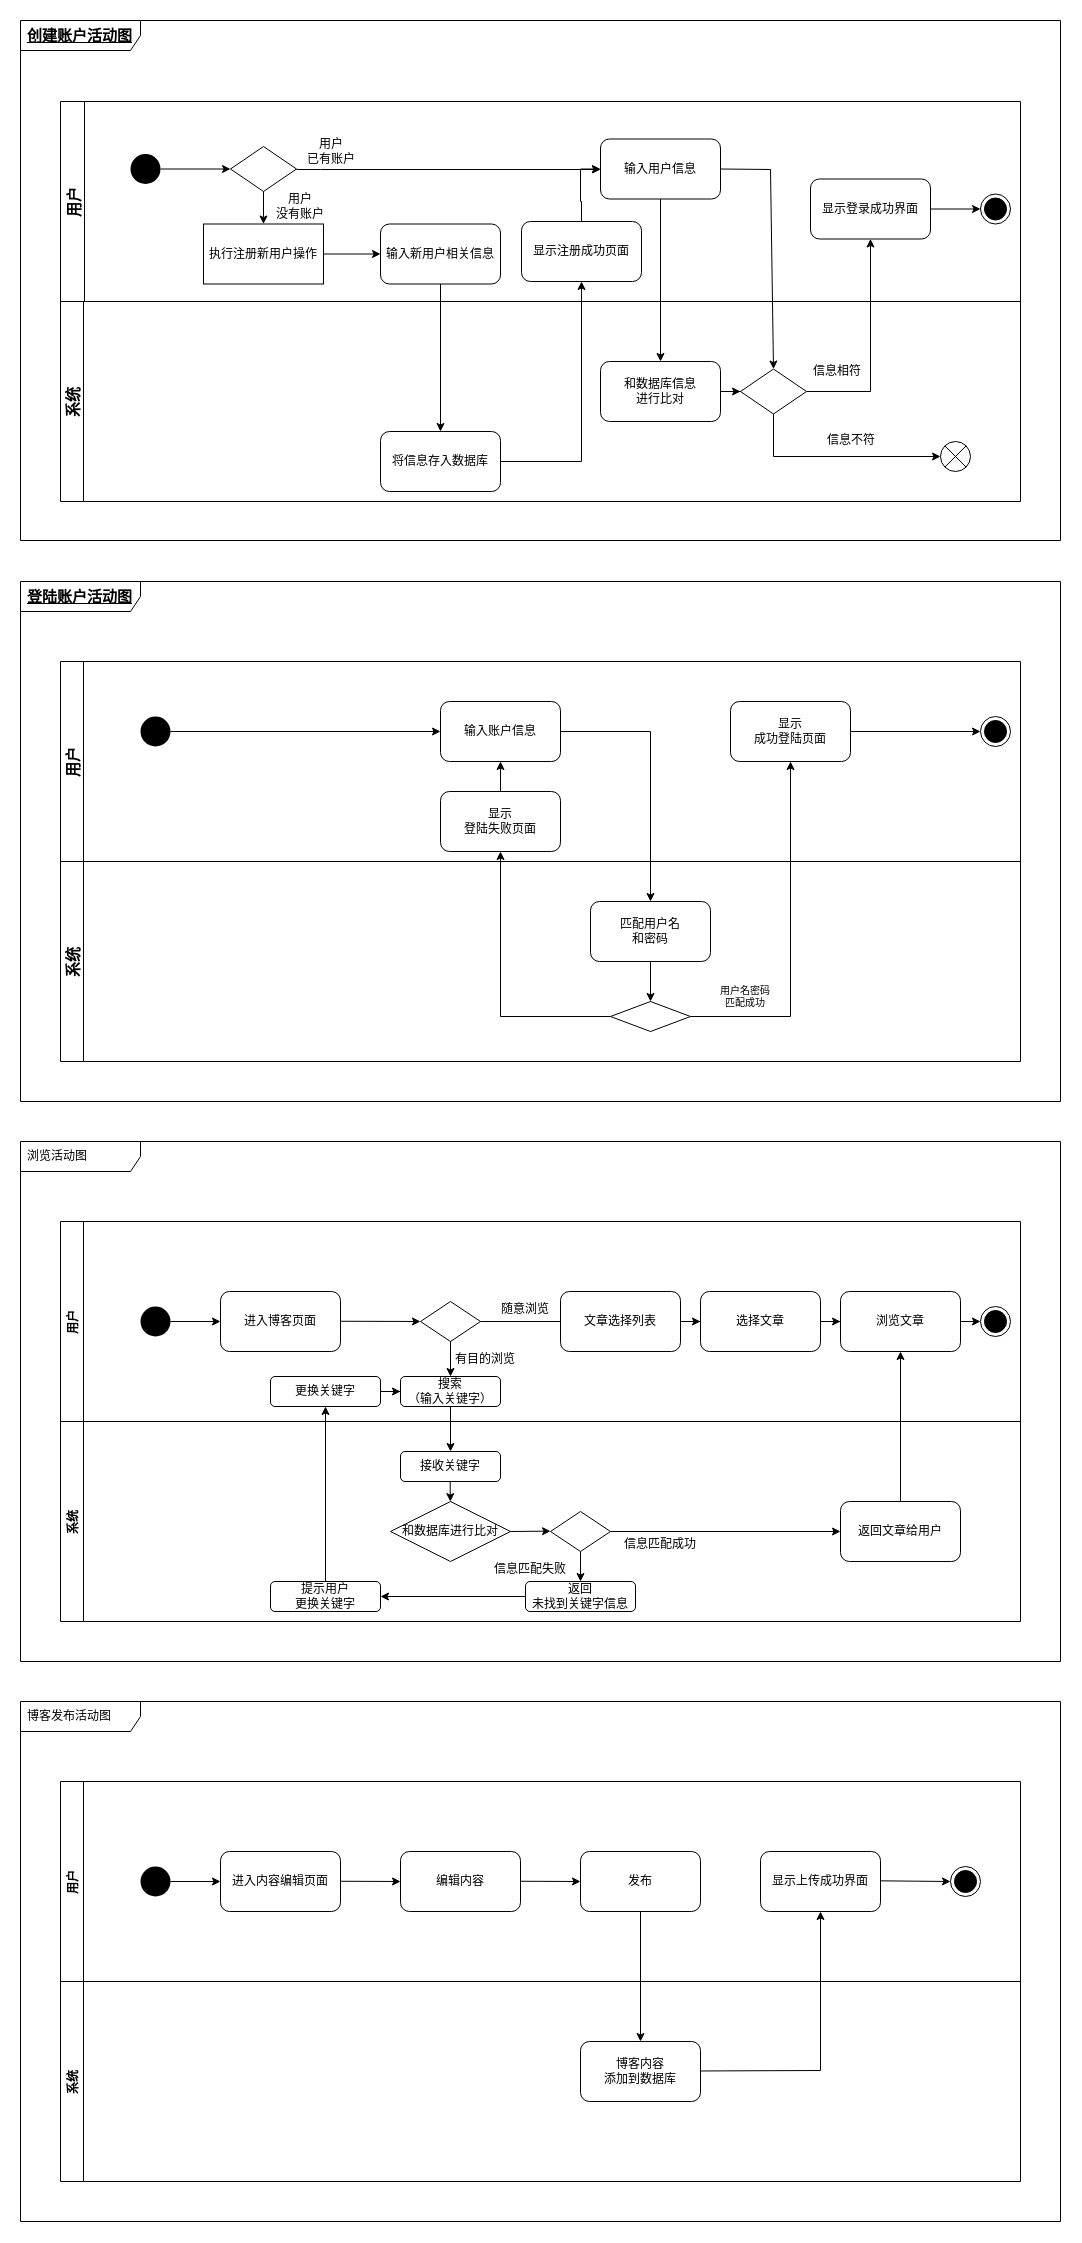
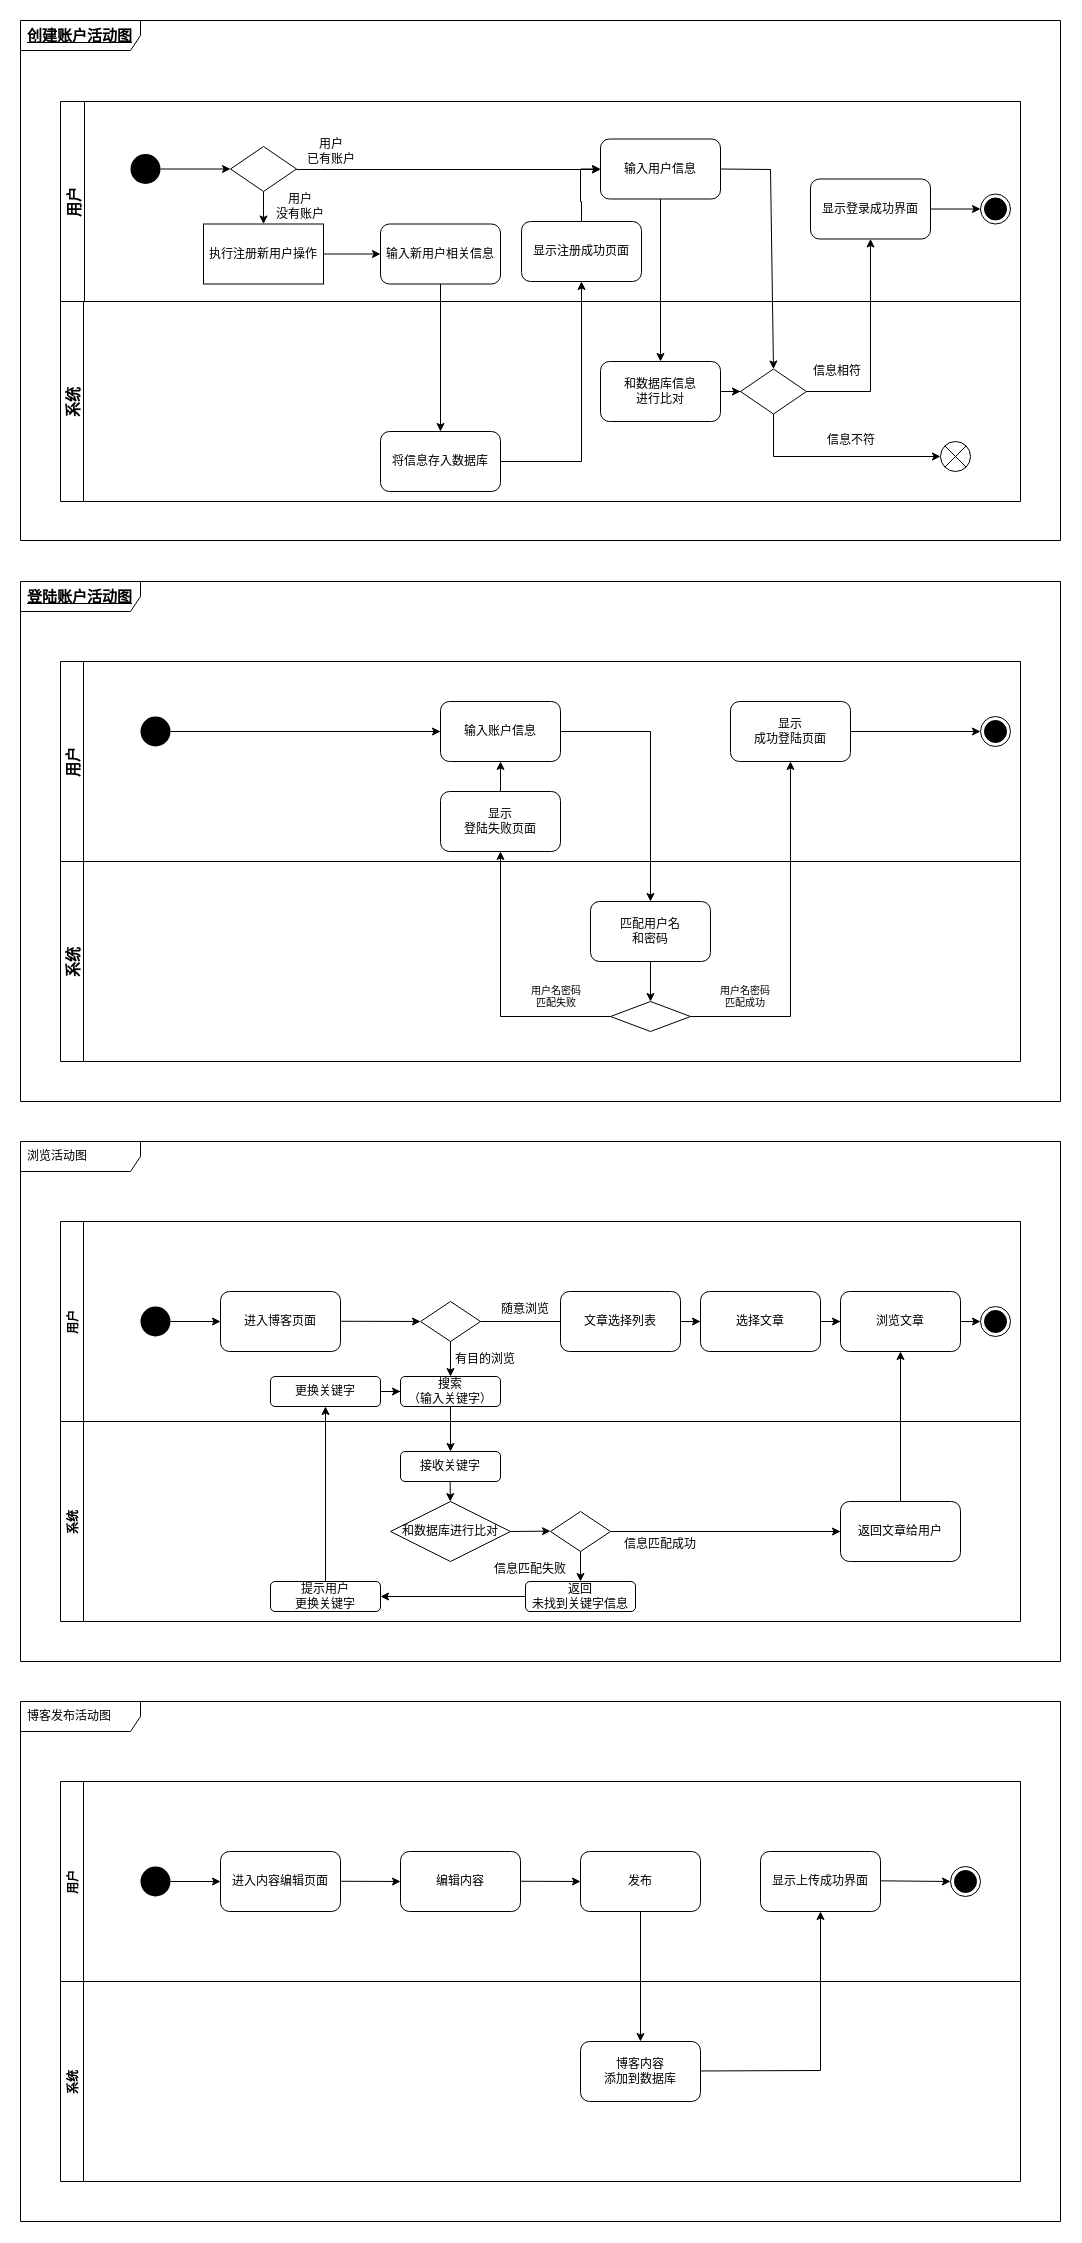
+ <mxCell id="97" value="用户名密码&lt;br&gt;匹配失败" style="text;html=1;strokeColor=none;fillColor=none;align=center;verticalAlign=middle;whiteSpace=wrap;rounded=0;fontSize=10;" parent="1" vertex="1"><mxGeometry x="521" y="981" width="70" height="30" as="geometry" /></mxCell>
